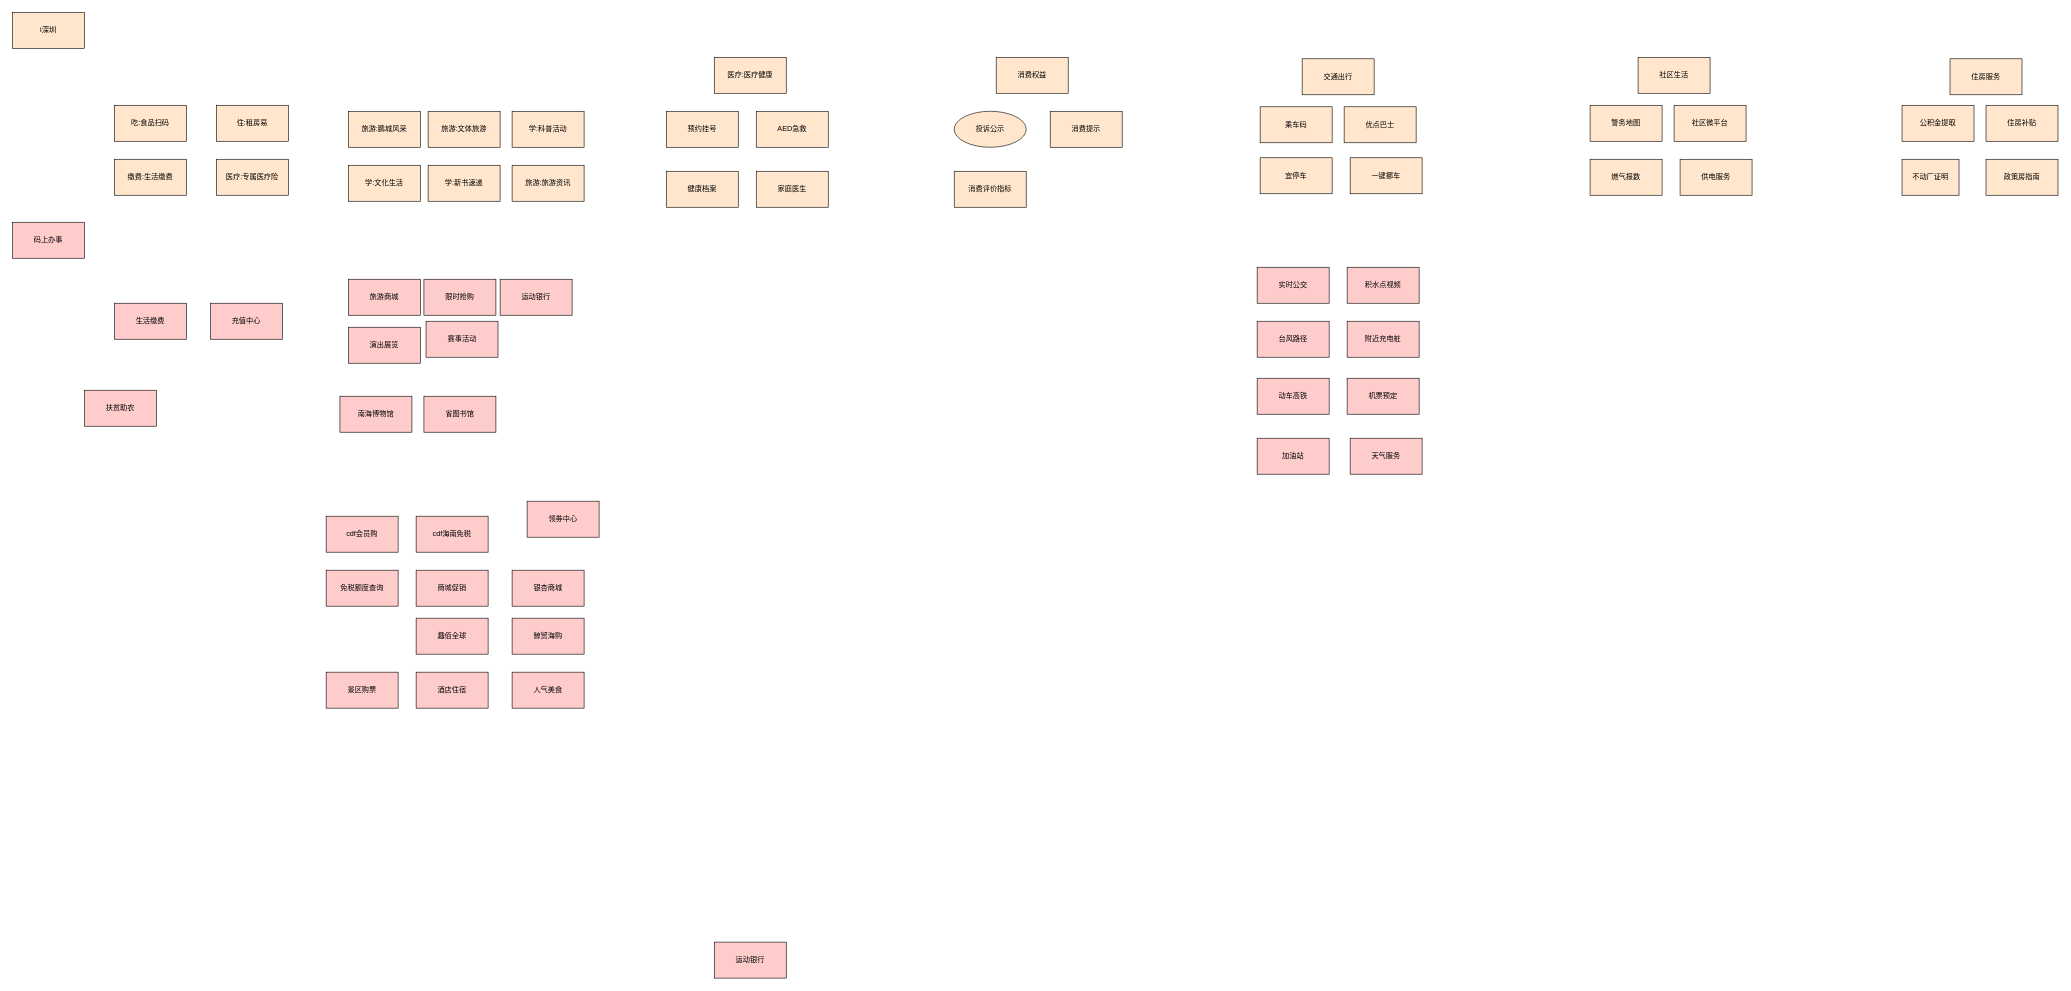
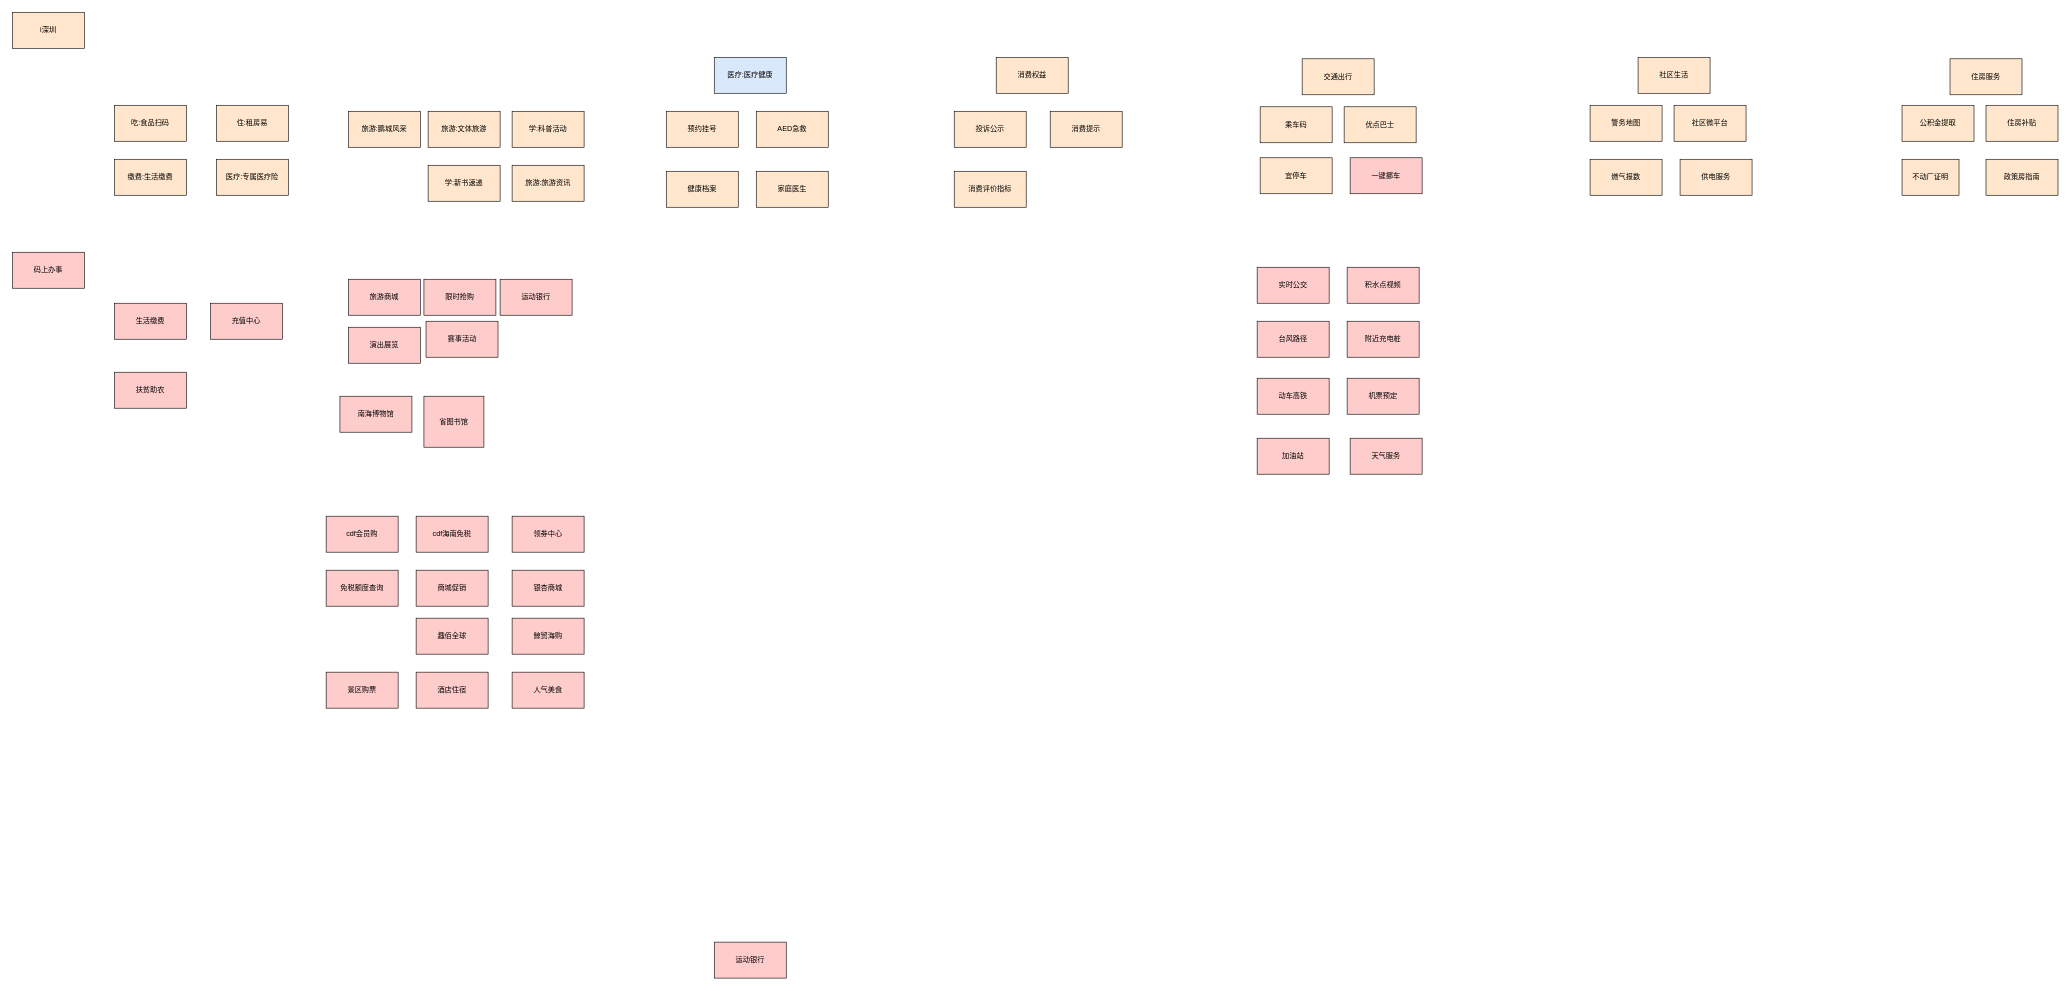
- <mxCell id="12" value="医疗:医疗健康" style="rounded=0;whiteSpace=wrap;html=1;fillColor=#FFE6CC;" vertex="1" parent="1"><mxGeometry x="1190" y="95" width="120" height="60" as="geometry" /></mxCell>
+ <mxCell id="12" value="医疗:医疗健康" style="rounded=0;whiteSpace=wrap;html=1;fillColor=#dae8fc;" vertex="1" parent="1"><mxGeometry x="1190" y="95" width="120" height="60" as="geometry" /></mxCell>
- <mxCell id="18" value="投诉公示" style="ellipse;whiteSpace=wrap;html=1;fillColor=#FFE6CC;" vertex="1" parent="1"><mxGeometry x="1590" y="185" width="120" height="60" as="geometry" /></mxCell>
+ <mxCell id="18" value="投诉公示" style="rounded=0;whiteSpace=wrap;html=1;fillColor=#FFE6CC;" vertex="1" parent="1"><mxGeometry x="1590" y="185" width="120" height="60" as="geometry" /></mxCell>
- <mxCell id="25" value="一键挪车" style="rounded=0;whiteSpace=wrap;html=1;fillColor=#FFE6CC;" vertex="1" parent="1"><mxGeometry x="2250" y="262.5" width="120" height="60" as="geometry" /></mxCell>
+ <mxCell id="25" value="一键挪车" style="rounded=0;whiteSpace=wrap;html=1;fillColor=#ffcccc;" vertex="1" parent="1"><mxGeometry x="2250" y="262.5" width="120" height="60" as="geometry" /></mxCell>
- <mxCell id="9" value="学:文化生活" style="rounded=0;whiteSpace=wrap;html=1;fillColor=#FFE6CC;" vertex="1" parent="1"><mxGeometry x="580" y="275" width="120" height="60" as="geometry" /></mxCell>
- <mxCell id="37" value="码上办事" style="rounded=0;whiteSpace=wrap;html=1;fillColor=#FFCCCC;" vertex="1" parent="1"><mxGeometry x="20" y="370" width="120" height="60" as="geometry" /></mxCell>
+ <mxCell id="37" value="码上办事" style="rounded=0;whiteSpace=wrap;html=1;fillColor=#FFCCCC;" vertex="1" parent="1"><mxGeometry x="20" y="420" width="120" height="60" as="geometry" /></mxCell>
- <mxCell id="55" value="扶贫助农" style="rounded=0;whiteSpace=wrap;html=1;fillColor=#FFCCCC;" vertex="1" parent="1"><mxGeometry x="140" y="650" width="120" height="60" as="geometry" /></mxCell>
+ <mxCell id="55" value="扶贫助农" style="rounded=0;whiteSpace=wrap;html=1;fillColor=#FFCCCC;" vertex="1" parent="1"><mxGeometry x="190" y="620" width="120" height="60" as="geometry" /></mxCell>
- <mxCell id="45" value="省图书馆" style="rounded=0;whiteSpace=wrap;html=1;fillColor=#FFCCCC;" vertex="1" parent="1"><mxGeometry x="706" y="660" width="120" height="60" as="geometry" /></mxCell>
+ <mxCell id="45" value="省图书馆" style="rounded=0;whiteSpace=wrap;html=1;fillColor=#FFCCCC;" vertex="1" parent="1"><mxGeometry x="706" y="660" width="100" height="85" as="geometry" /></mxCell>
- <mxCell id="56" value="领券中心" style="rounded=0;whiteSpace=wrap;html=1;fillColor=#FFCCCC;" vertex="1" parent="1"><mxGeometry x="878" y="835" width="120" height="60" as="geometry" /></mxCell>
+ <mxCell id="56" value="领券中心" style="rounded=0;whiteSpace=wrap;html=1;fillColor=#FFCCCC;" vertex="1" parent="1"><mxGeometry x="853" y="860" width="120" height="60" as="geometry" /></mxCell>
